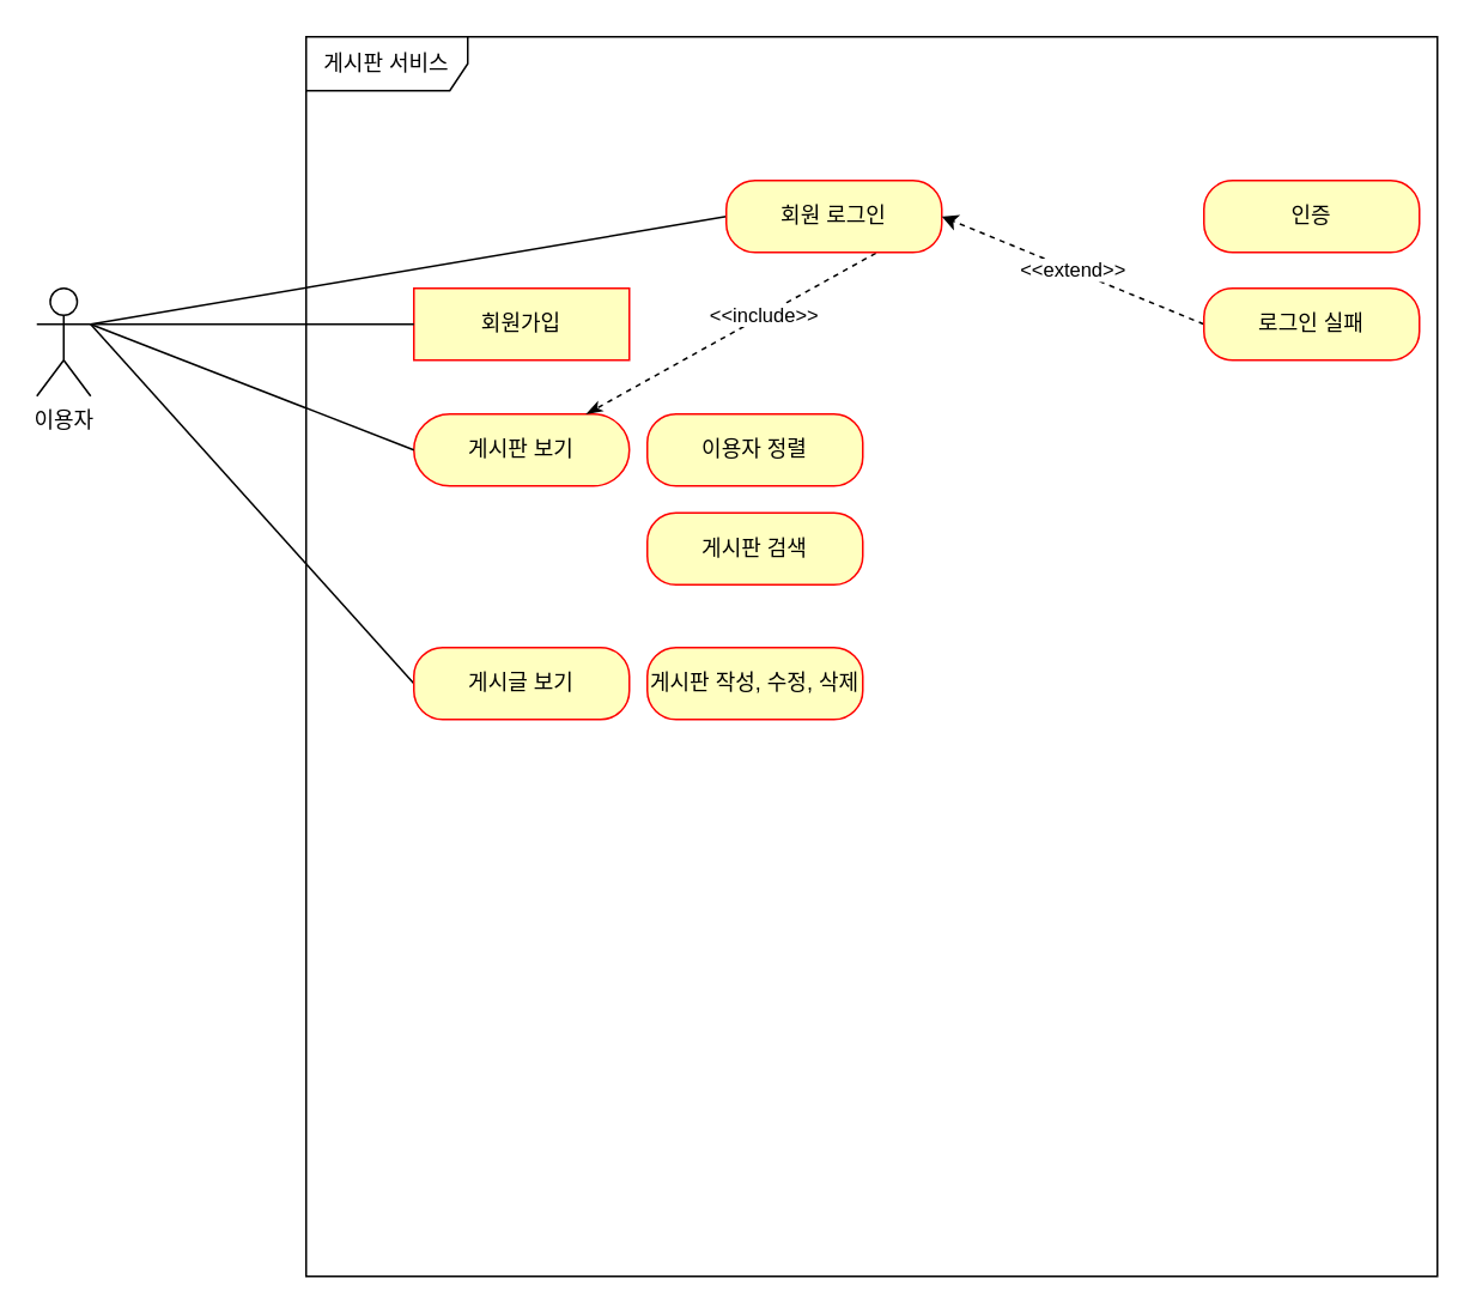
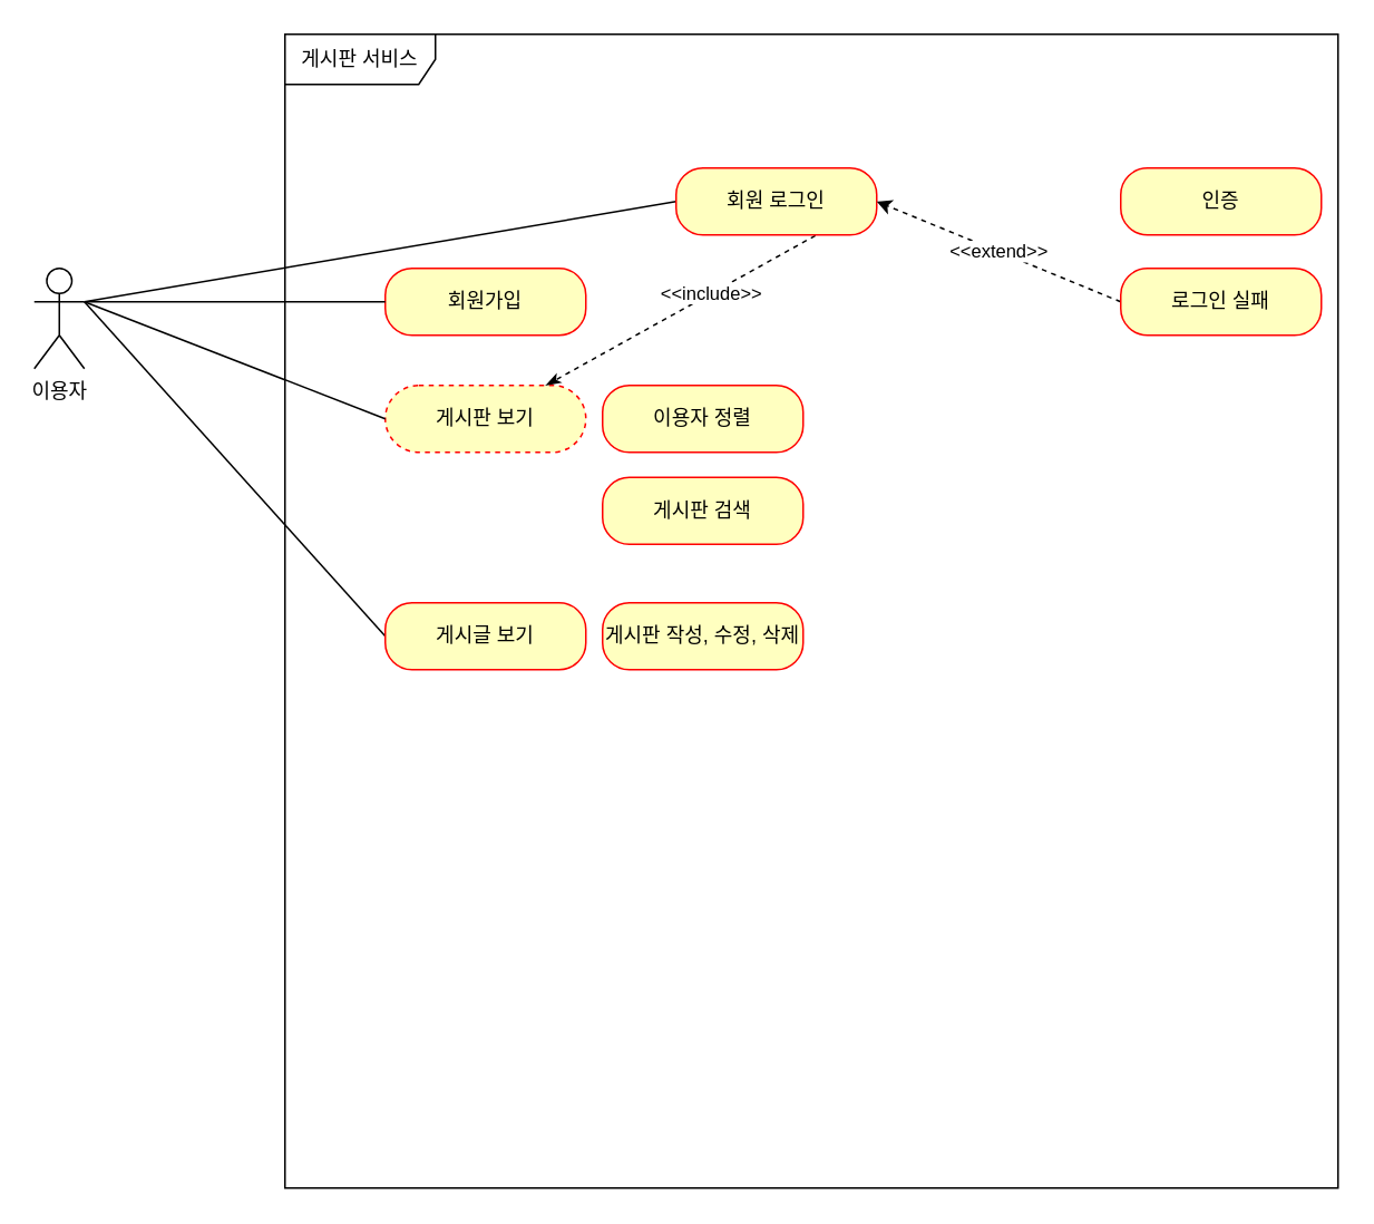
- <mxCell id="4" value="회원가입" style="whiteSpace=wrap;html=1;arcSize=40;fontColor=#000000;fillColor=#ffffc0;strokeColor=#ff0000;rounded=0;" vertex="1" parent="1"><mxGeometry x="230" y="160" width="120" height="40" as="geometry" /></mxCell>
+ <mxCell id="4" value="회원가입" style="rounded=1;whiteSpace=wrap;html=1;arcSize=40;fontColor=#000000;fillColor=#ffffc0;strokeColor=#ff0000;" vertex="1" parent="1"><mxGeometry x="230" y="160" width="120" height="40" as="geometry" /></mxCell>
- <mxCell id="5" value="게시판 보기" style="rounded=1;whiteSpace=wrap;html=1;arcSize=50;fontColor=#000000;fillColor=#ffffc0;strokeColor=#ff0000;" vertex="1" parent="1"><mxGeometry x="230" y="230" width="120" height="40" as="geometry" /></mxCell>
+ <mxCell id="5" value="게시판 보기" style="rounded=1;whiteSpace=wrap;html=1;arcSize=50;fontColor=#000000;fillColor=#ffffc0;strokeColor=#ff0000;dashed=1;" vertex="1" parent="1"><mxGeometry x="230" y="230" width="120" height="40" as="geometry" /></mxCell>
